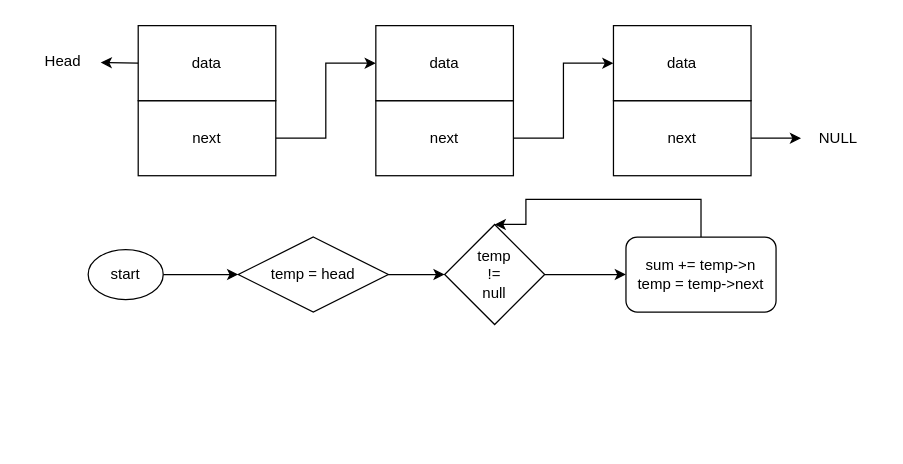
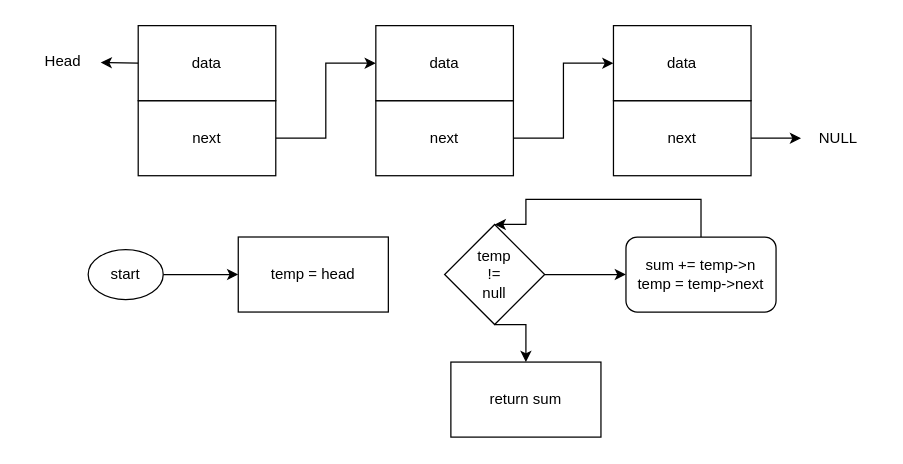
- <mxCell id="20" value="temp = head" style="rhombus;whiteSpace=wrap;html=1;" vertex="1" parent="1"><mxGeometry x="190" y="189" width="120" height="60" as="geometry" /></mxCell>
+ <mxCell id="20" value="temp = head" style="rounded=0;whiteSpace=wrap;html=1;" vertex="1" parent="1"><mxGeometry x="190" y="189" width="120" height="60" as="geometry" /></mxCell>
- <mxCell id="19" style="edgeStyle=orthogonalEdgeStyle;rounded=0;orthogonalLoop=1;jettySize=auto;html=1;exitX=1;exitY=0.5;exitDx=0;exitDy=0;entryX=0;entryY=0.5;entryDx=0;entryDy=0;" edge="1" parent="1" source="20" target="18"><mxGeometry relative="1" as="geometry" /></mxCell>
+ <mxCell id="17" style="edgeStyle=orthogonalEdgeStyle;rounded=0;orthogonalLoop=1;jettySize=auto;html=1;exitX=0.5;exitY=1;exitDx=0;exitDy=0;entryX=0.5;entryY=0;entryDx=0;entryDy=0;" edge="1" parent="1" source="18" target="23"><mxGeometry relative="1" as="geometry" /></mxCell>
+ <mxCell id="23" value="return sum" style="rounded=0;whiteSpace=wrap;html=1;" vertex="1" parent="1"><mxGeometry x="360" y="289" width="120" height="60" as="geometry" /></mxCell>
